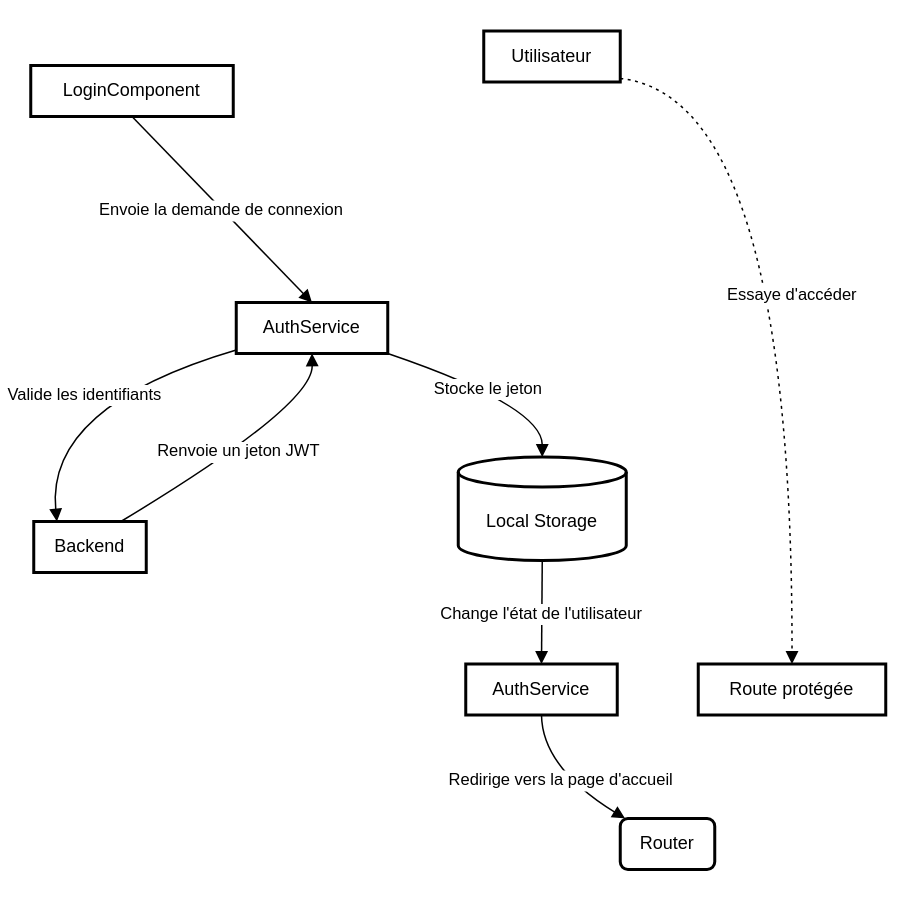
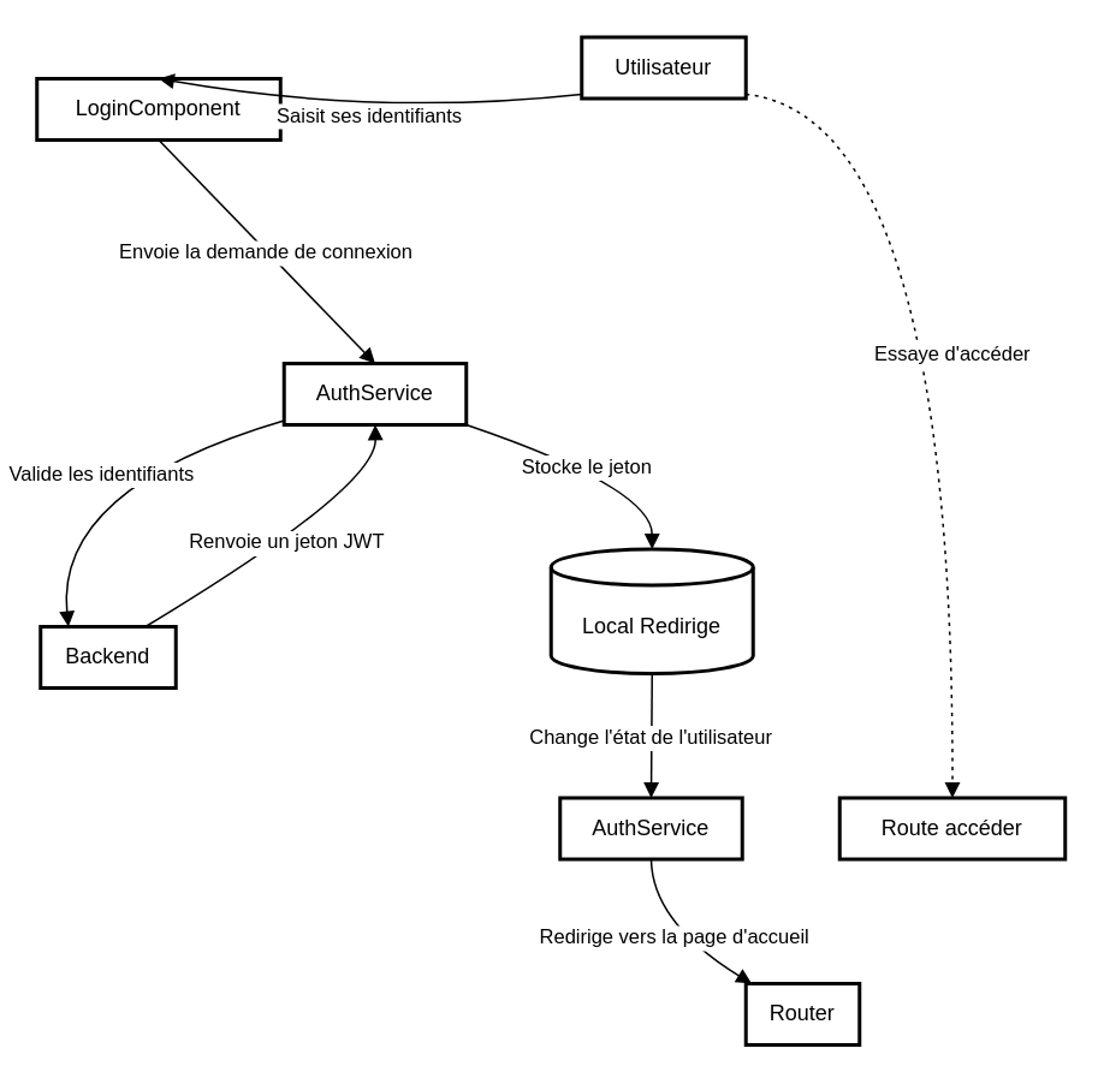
+ <mxCell id="10" value="Saisit ses identifiants" style="curved=1;startArrow=none;endArrow=block;exitX=0;exitY=0.93;entryX=0.5;entryY=0;rounded=0;" edge="1" parent="1" source="2" target="3"><mxGeometry relative="1" as="geometry"><Array as="points"><mxPoint x="208" y="64" /></Array></mxGeometry></mxCell>
- <mxCell id="6" value="Local Storage" style="shape=cylinder3;boundedLbl=1;backgroundOutline=1;size=10;strokeWidth=2;whiteSpace=wrap;" vertex="1" parent="1"><mxGeometry x="305" y="304" width="112" height="69" as="geometry" /></mxCell>
+ <mxCell id="6" value="Local Redirige" style="shape=cylinder3;boundedLbl=1;backgroundOutline=1;size=10;strokeWidth=2;whiteSpace=wrap;" vertex="1" parent="1"><mxGeometry x="305" y="304" width="112" height="69" as="geometry" /></mxCell>
- <mxCell id="9" value="Route protégée" style="whiteSpace=wrap;strokeWidth=2;" vertex="1" parent="1"><mxGeometry x="465" y="442" width="125" height="34" as="geometry" /></mxCell>
+ <mxCell id="9" value="Route accéder" style="whiteSpace=wrap;strokeWidth=2;" vertex="1" parent="1"><mxGeometry x="465" y="442" width="125" height="34" as="geometry" /></mxCell>
- <mxCell id="8" value="Router" style="whiteSpace=wrap;strokeWidth=2;rounded=1;" vertex="1" parent="1"><mxGeometry x="413" y="545" width="63" height="34" as="geometry" /></mxCell>
+ <mxCell id="8" value="Router" style="whiteSpace=wrap;strokeWidth=2;" vertex="1" parent="1"><mxGeometry x="413" y="545" width="63" height="34" as="geometry" /></mxCell>
